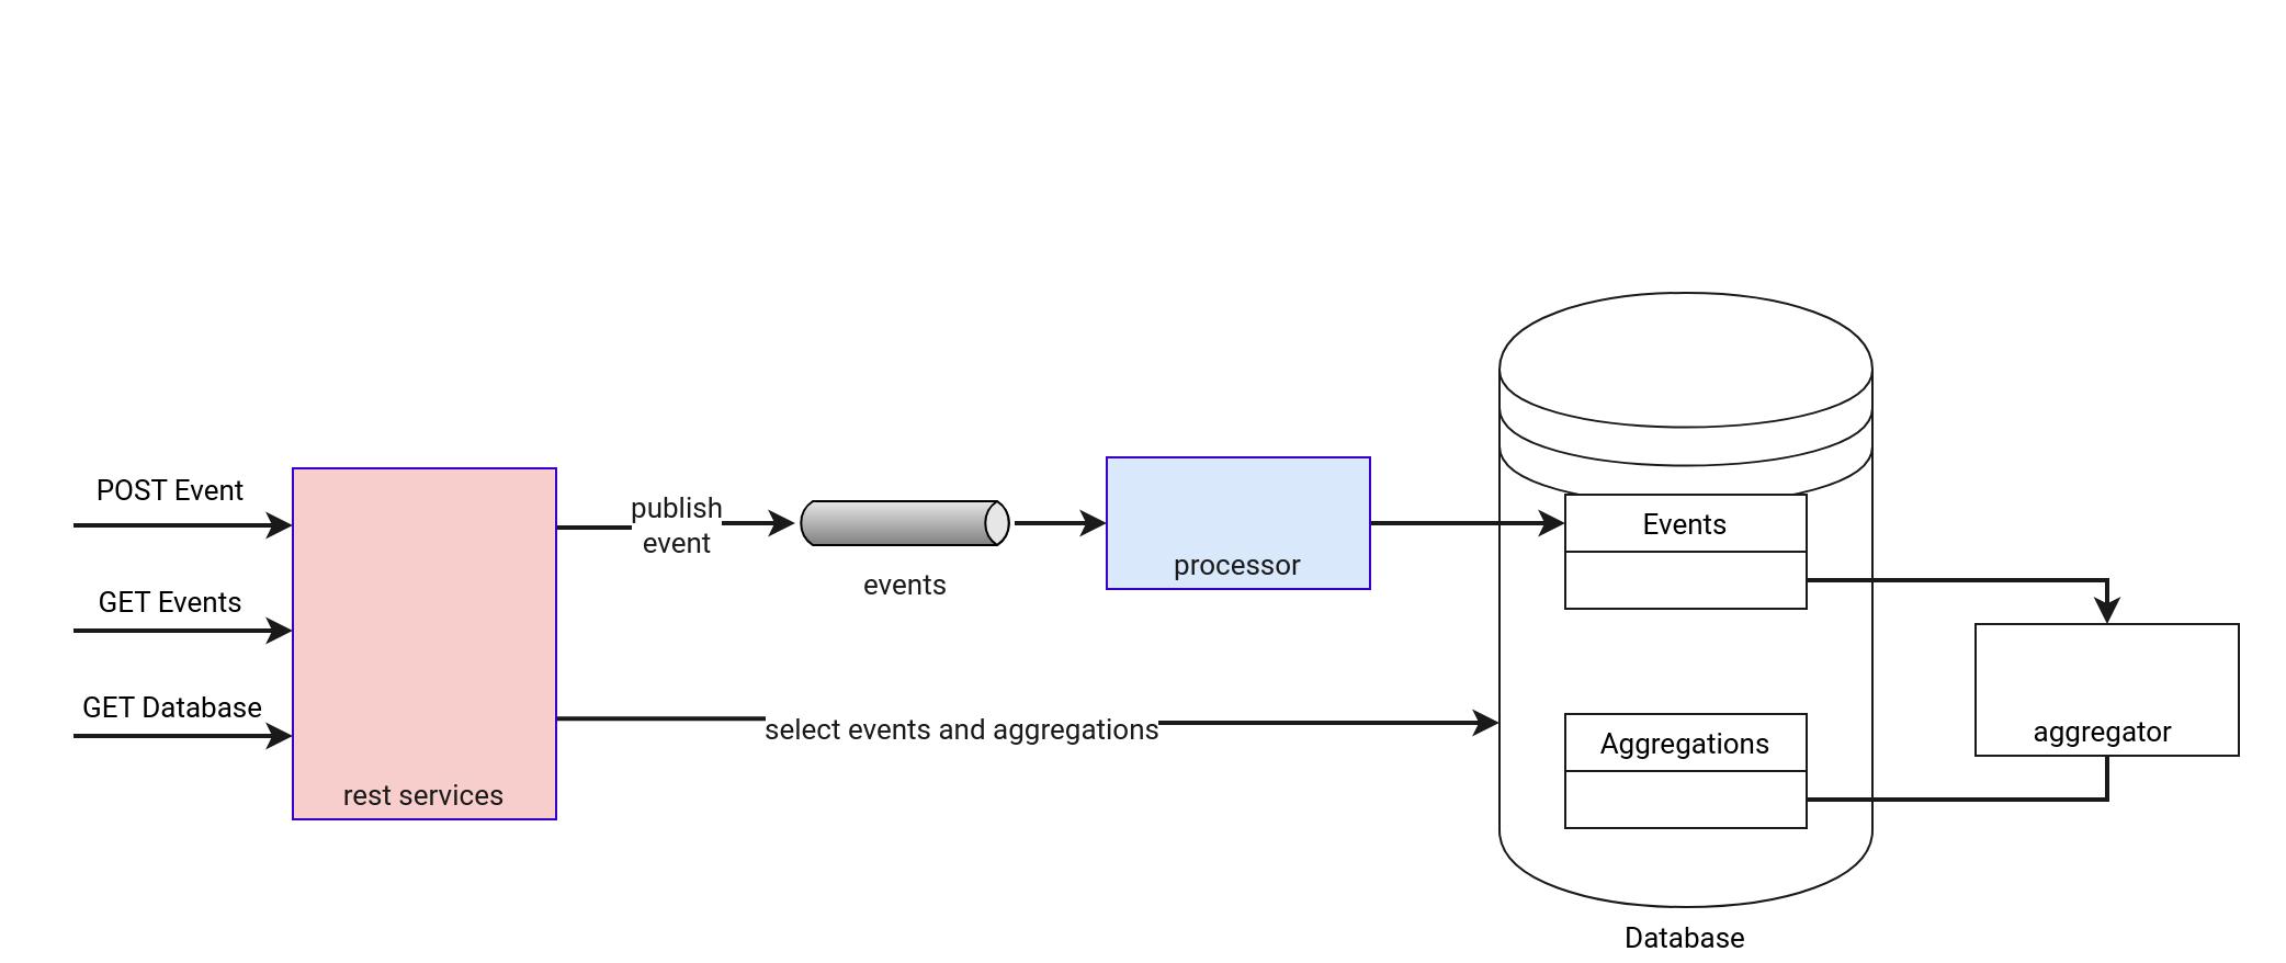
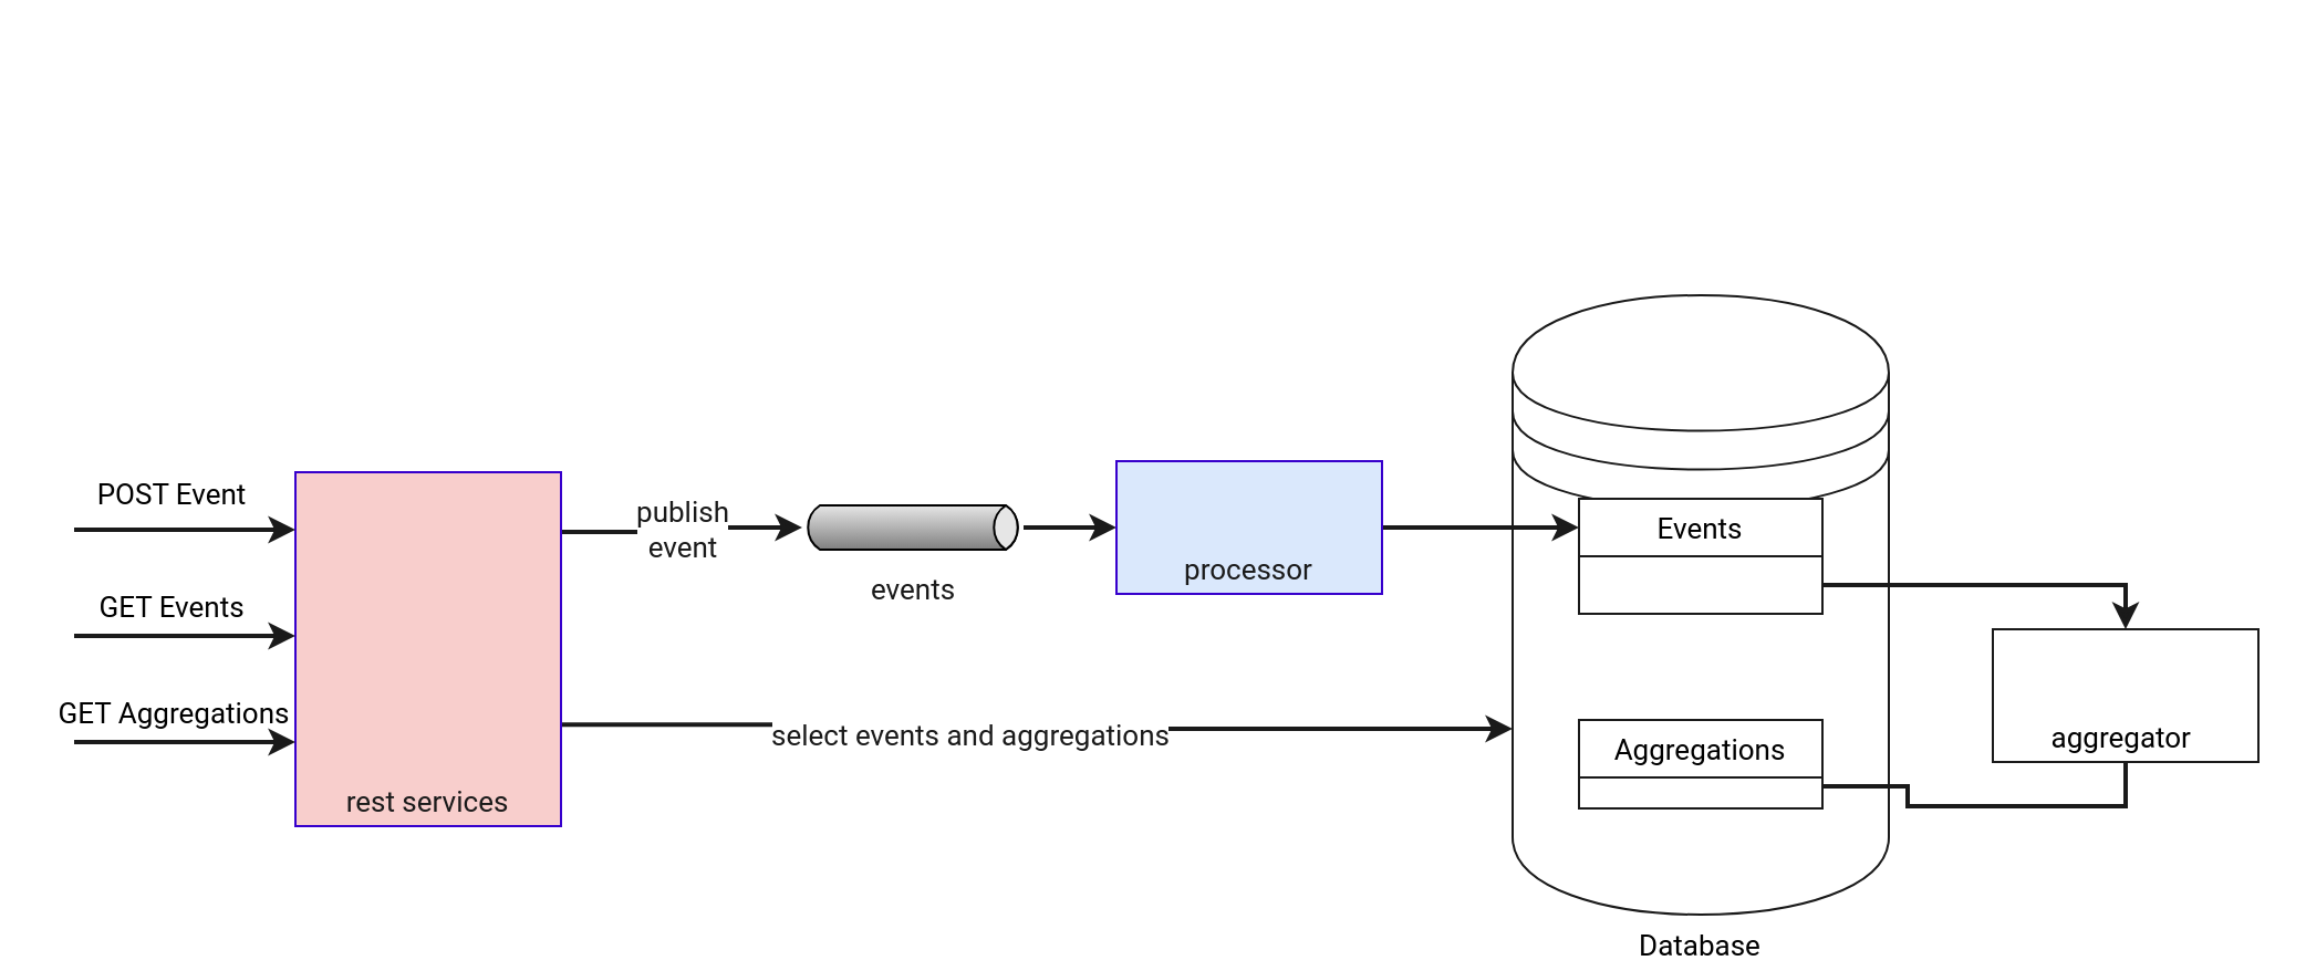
- <mxCell id="21" value="GET Database" style="text;html=1;align=center;verticalAlign=middle;resizable=0;points=[];autosize=1;fontSize=13;fontFamily=Roboto;fontColor=#000000;" vertex="1" parent="1"><mxGeometry x="20" y="312" width="115" height="20" as="geometry" /></mxCell>
+ <mxCell id="21" value="GET Aggregations" style="text;html=1;align=center;verticalAlign=middle;resizable=0;points=[];autosize=1;fontSize=13;fontFamily=Roboto;fontColor=#000000;" vertex="1" parent="1"><mxGeometry x="20" y="312" width="115" height="20" as="geometry" /></mxCell>
- <mxCell id="15" value="Aggregations" style="swimlane;fontStyle=0;childLayout=stackLayout;horizontal=1;startSize=26;horizontalStack=0;resizeParent=1;resizeParentMax=0;resizeLast=0;collapsible=1;marginBottom=0;align=center;fontSize=13;fontColor=#000000;labelBackgroundColor=none;labelBorderColor=none;fillColor=#FFFFFF;strokeColor=#1A1A1A;fontFamily=Roboto;FType=g;" vertex="1" parent="1"><mxGeometry x="713" y="325" width="110" height="52" as="geometry" /></mxCell>
+ <mxCell id="15" value="Aggregations" style="swimlane;fontStyle=0;childLayout=stackLayout;horizontal=1;startSize=26;horizontalStack=0;resizeParent=1;resizeParentMax=0;resizeLast=0;collapsible=1;marginBottom=0;align=center;fontSize=13;fontColor=#000000;labelBackgroundColor=none;labelBorderColor=none;fillColor=#FFFFFF;strokeColor=#1A1A1A;fontFamily=Roboto;FType=g;" vertex="1" parent="1"><mxGeometry x="713" y="325" width="110" height="40" as="geometry" /></mxCell>
